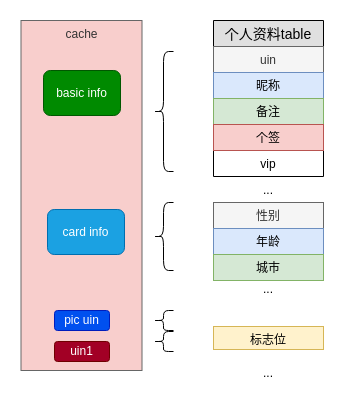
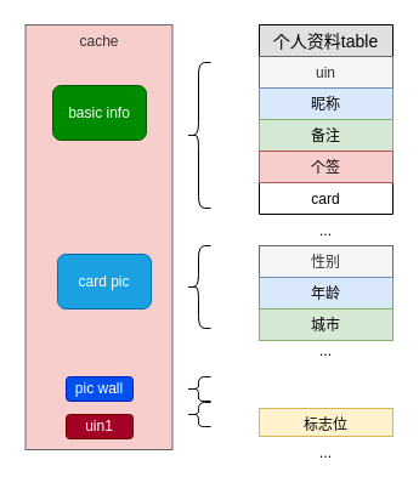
- <mxCell id="8" value="vip" style="text;strokeColor=none;fillColor=none;spacingLeft=4;spacingRight=4;overflow=hidden;rotatable=0;points=[[0,0.5],[1,0.5]];portConstraint=eastwest;fontSize=12;align=center;" vertex="1" parent="3"><mxGeometry y="130" width="110" height="26" as="geometry" /></mxCell>
+ <mxCell id="8" value="card" style="text;strokeColor=none;fillColor=none;spacingLeft=4;spacingRight=4;overflow=hidden;rotatable=0;points=[[0,0.5],[1,0.5]];portConstraint=eastwest;fontSize=12;align=center;" vertex="1" parent="3"><mxGeometry y="130" width="110" height="26" as="geometry" /></mxCell>
- <mxCell id="21" value="card info" style="rounded=1;whiteSpace=wrap;html=1;fillColor=#1ba1e2;strokeColor=#006EAF;fontColor=#ffffff;" vertex="1" parent="1"><mxGeometry x="47" y="209" width="77" height="45" as="geometry" /></mxCell>
+ <mxCell id="21" value="card pic" style="rounded=1;whiteSpace=wrap;html=1;fillColor=#1ba1e2;strokeColor=#006EAF;fontColor=#ffffff;" vertex="1" parent="1"><mxGeometry x="47" y="209" width="77" height="45" as="geometry" /></mxCell>
- <mxCell id="22" value="pic uin" style="rounded=1;whiteSpace=wrap;html=1;fillColor=#0050ef;strokeColor=#001DBC;fontColor=#ffffff;" vertex="1" parent="1"><mxGeometry x="54" y="310" width="55" height="20" as="geometry" /></mxCell>
+ <mxCell id="22" value="pic wall" style="rounded=1;whiteSpace=wrap;html=1;fillColor=#0050ef;strokeColor=#001DBC;fontColor=#ffffff;" vertex="1" parent="1"><mxGeometry x="54" y="310" width="55" height="20" as="geometry" /></mxCell>
- <mxCell id="14" value="标志位" style="text;strokeColor=#d6b656;fillColor=#fff2cc;spacingLeft=4;spacingRight=4;overflow=hidden;rotatable=0;points=[[0,0.5],[1,0.5]];portConstraint=eastwest;fontSize=12;align=center;" vertex="1" parent="1"><mxGeometry x="213" y="326" width="110" height="23" as="geometry" /></mxCell>
+ <mxCell id="14" value="标志位" style="text;strokeColor=#d6b656;fillColor=#fff2cc;spacingLeft=4;spacingRight=4;overflow=hidden;rotatable=0;points=[[0,0.5],[1,0.5]];portConstraint=eastwest;fontSize=12;align=center;" vertex="1" parent="1"><mxGeometry x="213" y="336" width="110" height="23" as="geometry" /></mxCell>
